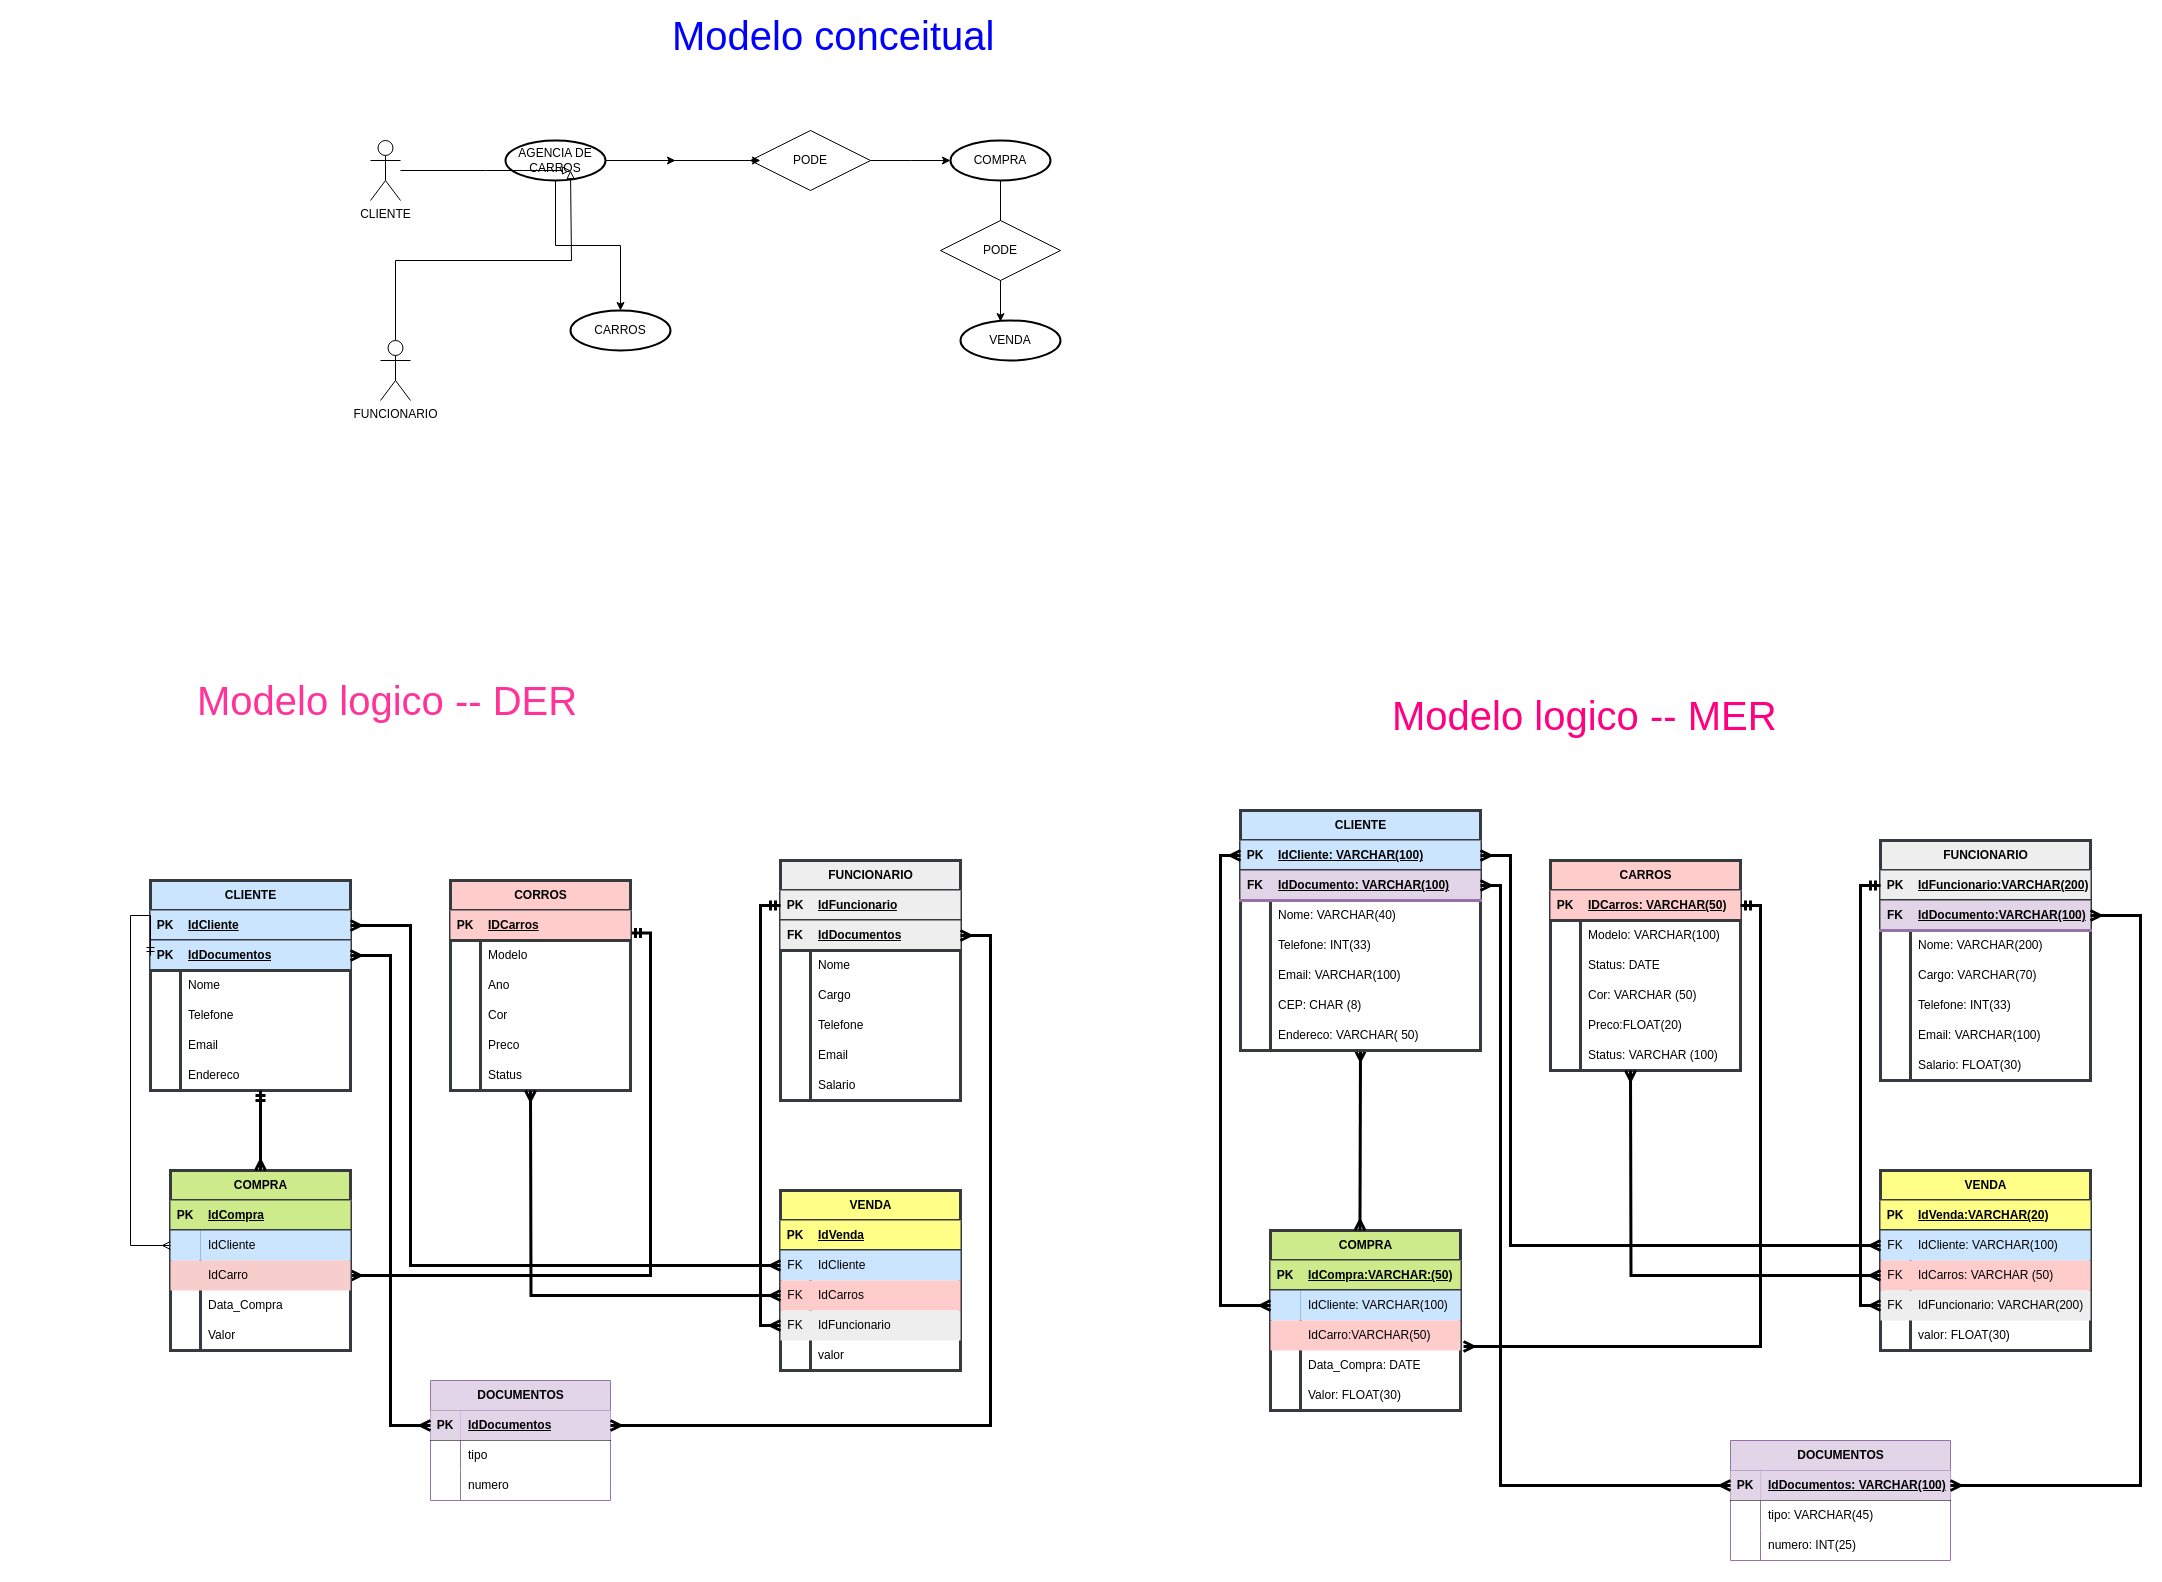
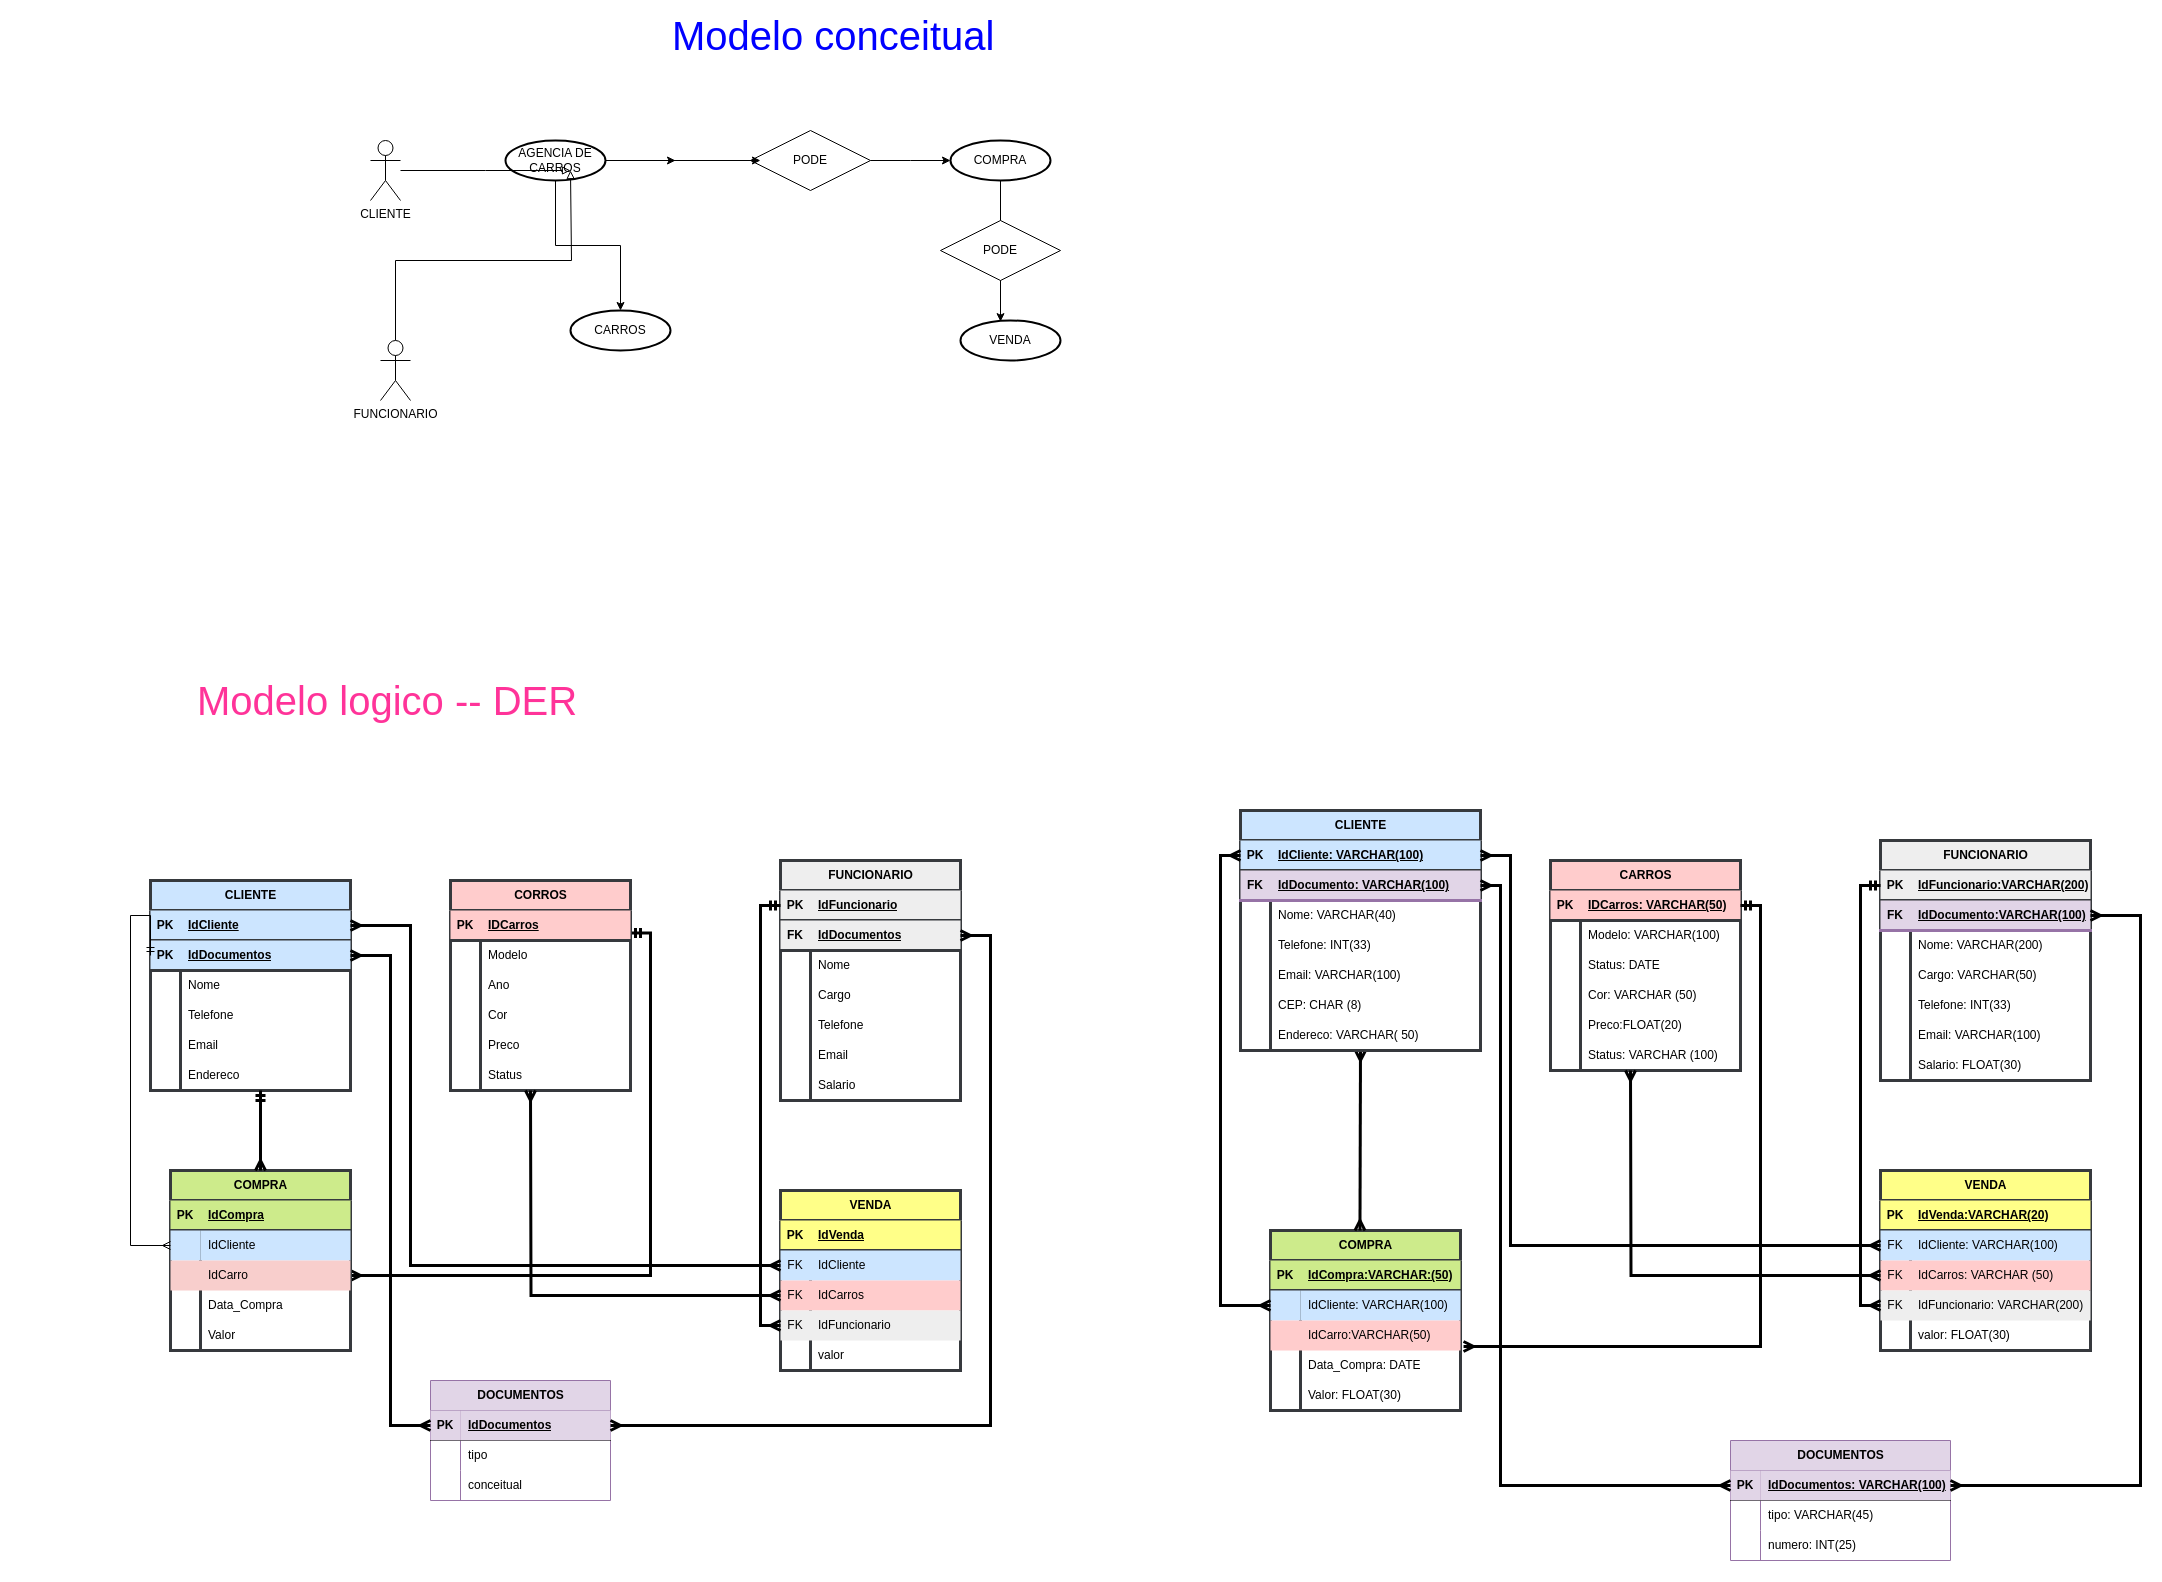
- <mxCell id="91" value="Modelo logico -- MER" style="text;html=1;align=left;verticalAlign=middle;whiteSpace=wrap;rounded=0;fontSize=40;fontColor=#FF0080;" parent="1" vertex="1"><mxGeometry x="1390" y="700" width="447" height="30" as="geometry" /></mxCell>
- <mxCell id="142" value="Cargo: VARCHAR(70)" style="shape=partialRectangle;connectable=0;fillColor=none;top=0;left=0;bottom=0;right=0;align=left;spacingLeft=6;overflow=hidden;whiteSpace=wrap;html=1;strokeWidth=3;" parent="140" vertex="1"><mxGeometry x="30" width="180" height="30" as="geometry"><mxRectangle width="180" height="30" as="alternateBounds" /></mxGeometry></mxCell>
+ <mxCell id="142" value="Cargo: VARCHAR(50)" style="shape=partialRectangle;connectable=0;fillColor=none;top=0;left=0;bottom=0;right=0;align=left;spacingLeft=6;overflow=hidden;whiteSpace=wrap;html=1;strokeWidth=3;" parent="140" vertex="1"><mxGeometry x="30" width="180" height="30" as="geometry"><mxRectangle width="180" height="30" as="alternateBounds" /></mxGeometry></mxCell>
- <mxCell id="89" value="numero" style="shape=partialRectangle;connectable=0;fillColor=none;top=0;left=0;bottom=0;right=0;align=left;spacingLeft=6;overflow=hidden;whiteSpace=wrap;html=1;" vertex="1" parent="87"><mxGeometry x="30" width="150" height="30" as="geometry"><mxRectangle width="150" height="30" as="alternateBounds" /></mxGeometry></mxCell>
+ <mxCell id="89" value="conceitual" style="shape=partialRectangle;connectable=0;fillColor=none;top=0;left=0;bottom=0;right=0;align=left;spacingLeft=6;overflow=hidden;whiteSpace=wrap;html=1;" vertex="1" parent="87"><mxGeometry x="30" width="150" height="30" as="geometry"><mxRectangle width="150" height="30" as="alternateBounds" /></mxGeometry></mxCell>
